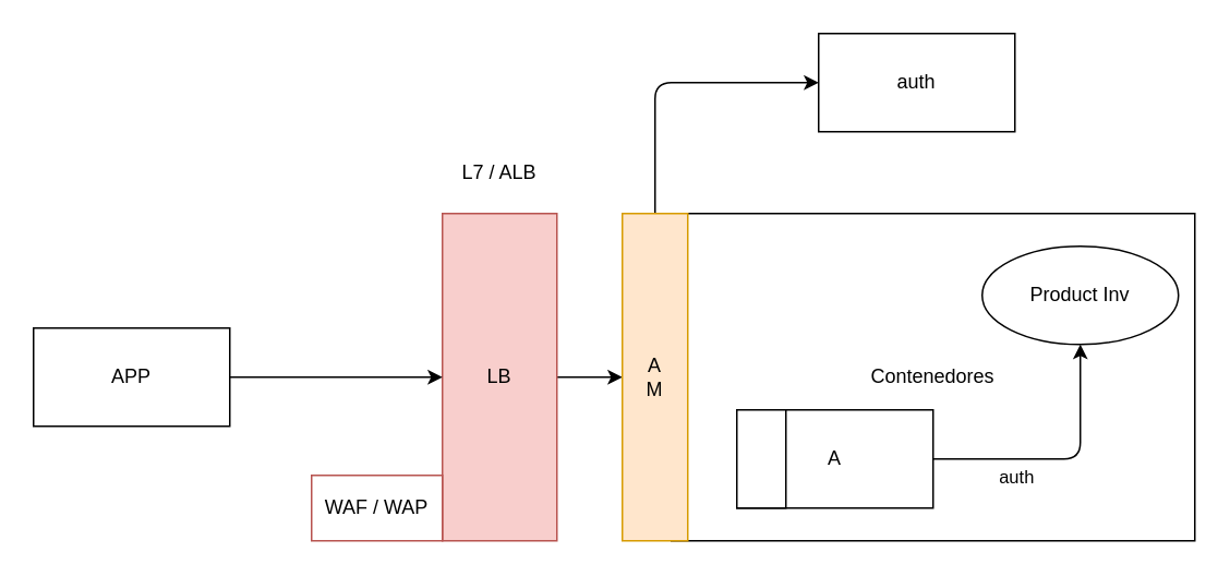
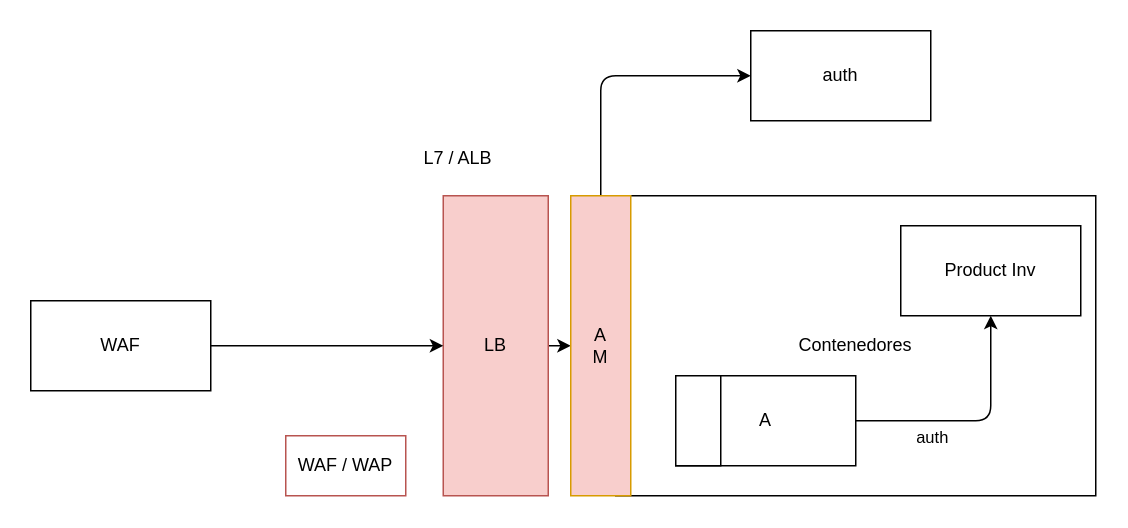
- <mxCell id="8" value="Product Inv" style="ellipse;whiteSpace=wrap;html=1;" vertex="1" parent="1"><mxGeometry x="600" y="150" width="120" height="60" as="geometry" /></mxCell>
+ <mxCell id="8" value="Product Inv" style="rounded=0;whiteSpace=wrap;html=1;" vertex="1" parent="1"><mxGeometry x="600" y="150" width="120" height="60" as="geometry" /></mxCell>
- <mxCell id="7" value="APP" style="rounded=0;whiteSpace=wrap;html=1;" vertex="1" parent="1"><mxGeometry x="20" y="200" width="120" height="60" as="geometry" /></mxCell>
+ <mxCell id="7" value="WAF" style="rounded=0;whiteSpace=wrap;html=1;" vertex="1" parent="1"><mxGeometry x="20" y="200" width="120" height="60" as="geometry" /></mxCell>
- <mxCell id="4" value="LB" style="rounded=0;whiteSpace=wrap;html=1;fillColor=#f8cecc;strokeColor=#b85450;" vertex="1" parent="1"><mxGeometry x="270" y="130" width="70" height="200" as="geometry" /></mxCell>
+ <mxCell id="4" value="LB" style="rounded=0;whiteSpace=wrap;html=1;fillColor=#f8cecc;strokeColor=#b85450;" vertex="1" parent="1"><mxGeometry x="295" y="130" width="70" height="200" as="geometry" /></mxCell>
- <mxCell id="15" value="A&lt;br&gt;M" style="rounded=0;whiteSpace=wrap;html=1;fillColor=#ffe6cc;strokeColor=#d79b00;" vertex="1" parent="1"><mxGeometry x="380" y="130" width="40" height="200" as="geometry" /></mxCell>
+ <mxCell id="15" value="A&lt;br&gt;M" style="rounded=0;whiteSpace=wrap;html=1;fillColor=#f8cecc;strokeColor=#d79b00;" vertex="1" parent="1"><mxGeometry x="380" y="130" width="40" height="200" as="geometry" /></mxCell>
